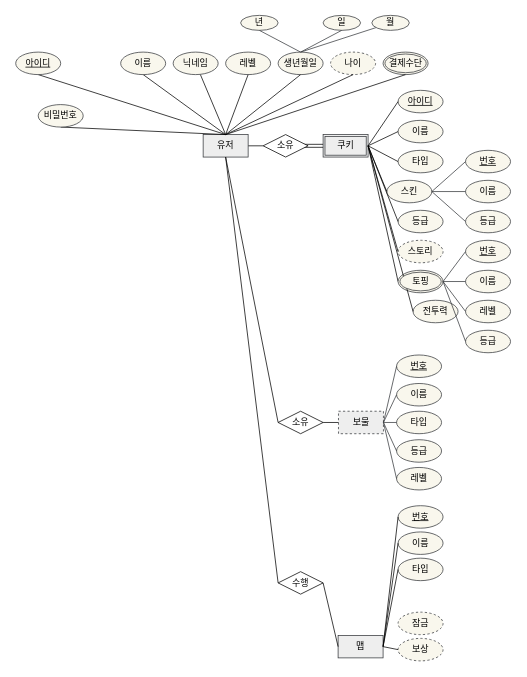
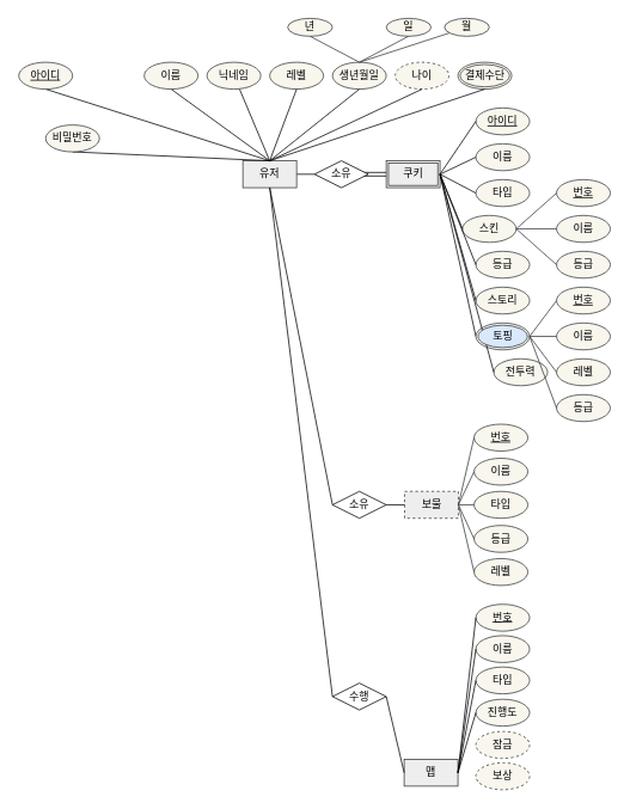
- <mxCell id="41" value="스토리" style="ellipse;whiteSpace=wrap;html=1;labelBackgroundColor=none;rounded=0;fillColor=#f9f7ed;strokeColor=#36393d;dashed=1;" parent="1" vertex="1"><mxGeometry x="530" y="320" width="60" height="30" as="geometry" /></mxCell>
+ <mxCell id="41" value="스토리" style="ellipse;whiteSpace=wrap;html=1;labelBackgroundColor=none;rounded=0;fillColor=#f9f7ed;strokeColor=#36393d;" parent="1" vertex="1"><mxGeometry x="530" y="320" width="60" height="30" as="geometry" /></mxCell>
- <mxCell id="61" value="토핑" style="ellipse;whiteSpace=wrap;html=1;labelBackgroundColor=none;rounded=0;fillColor=#f9f7ed;strokeColor=#36393d;" parent="1" vertex="1"><mxGeometry x="532.5" y="362.5" width="55" height="25" as="geometry" /></mxCell>
+ <mxCell id="61" value="토핑" style="ellipse;whiteSpace=wrap;html=1;labelBackgroundColor=none;rounded=0;fillColor=#dae8fc;strokeColor=#36393d;" parent="1" vertex="1"><mxGeometry x="532.5" y="362.5" width="55" height="25" as="geometry" /></mxCell>
+ <mxCell id="83" value="진행도" style="ellipse;whiteSpace=wrap;html=1;labelBackgroundColor=none;rounded=0;fillColor=#f9f7ed;strokeColor=#36393d;" parent="1" vertex="1"><mxGeometry x="530" y="780" width="60" height="30" as="geometry" /></mxCell>
+ <mxCell id="90" value="" style="rounded=0;orthogonalLoop=1;jettySize=auto;html=1;endArrow=none;endFill=0;labelBackgroundColor=none;fontColor=default;entryX=0;entryY=0.5;entryDx=0;entryDy=0;exitX=1;exitY=0.5;exitDx=0;exitDy=0;" parent="1" source="78" target="83" edge="1"><mxGeometry relative="1" as="geometry"><mxPoint x="520" y="787" as="sourcePoint" /><mxPoint x="540" y="769" as="targetPoint" /></mxGeometry></mxCell>
- <mxCell id="87" value="" style="rounded=0;orthogonalLoop=1;jettySize=auto;html=1;endArrow=none;endFill=0;labelBackgroundColor=none;fontColor=default;entryX=0;entryY=0.5;entryDx=0;entryDy=0;exitX=1;exitY=0.5;exitDx=0;exitDy=0;" parent="1" source="78" target="85" edge="1"><mxGeometry relative="1" as="geometry"><mxPoint x="520" y="787" as="sourcePoint" /><mxPoint x="540" y="699" as="targetPoint" /></mxGeometry></mxCell>
